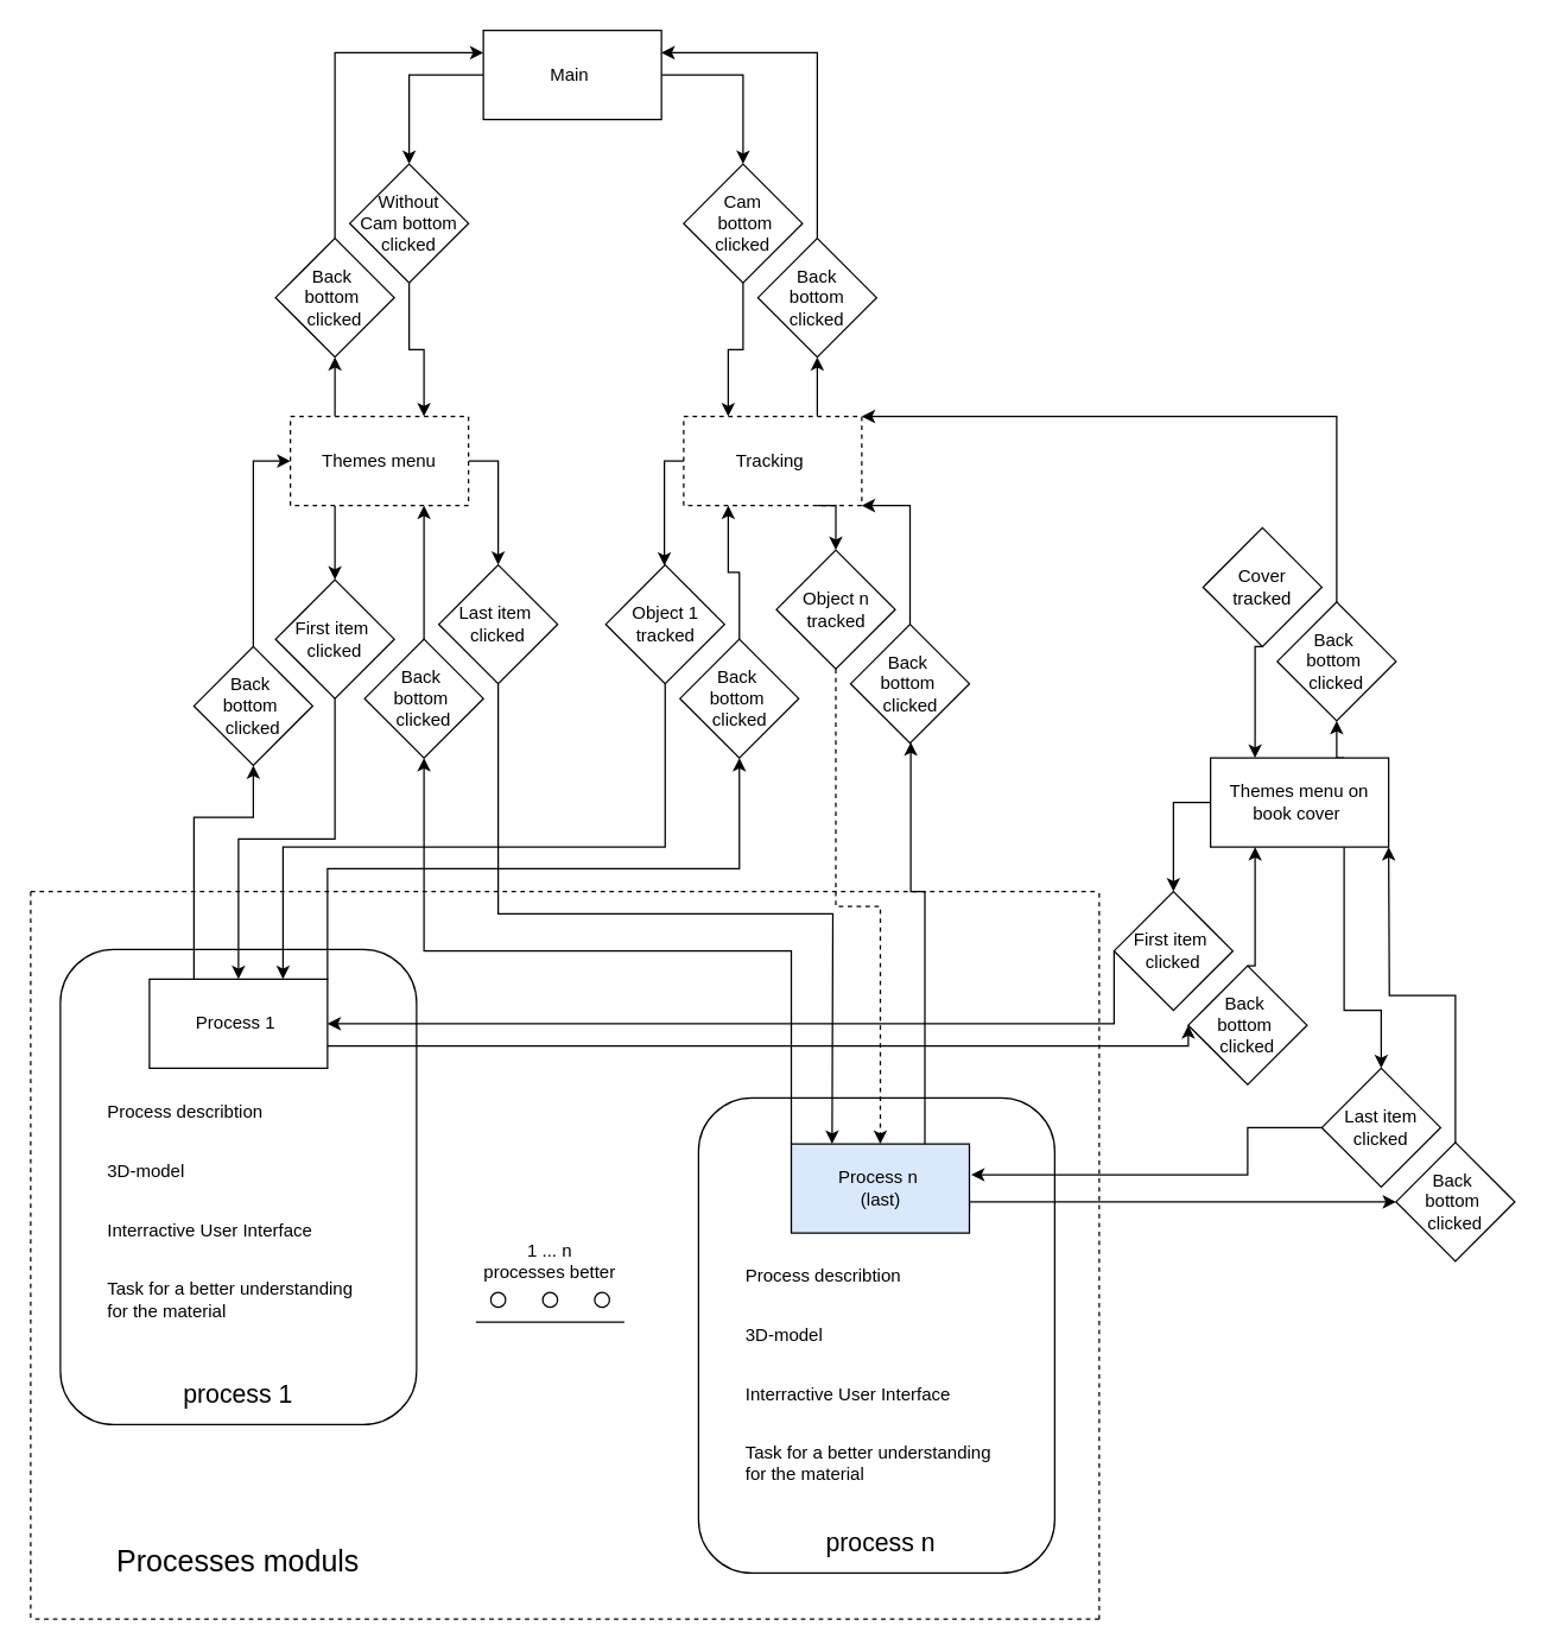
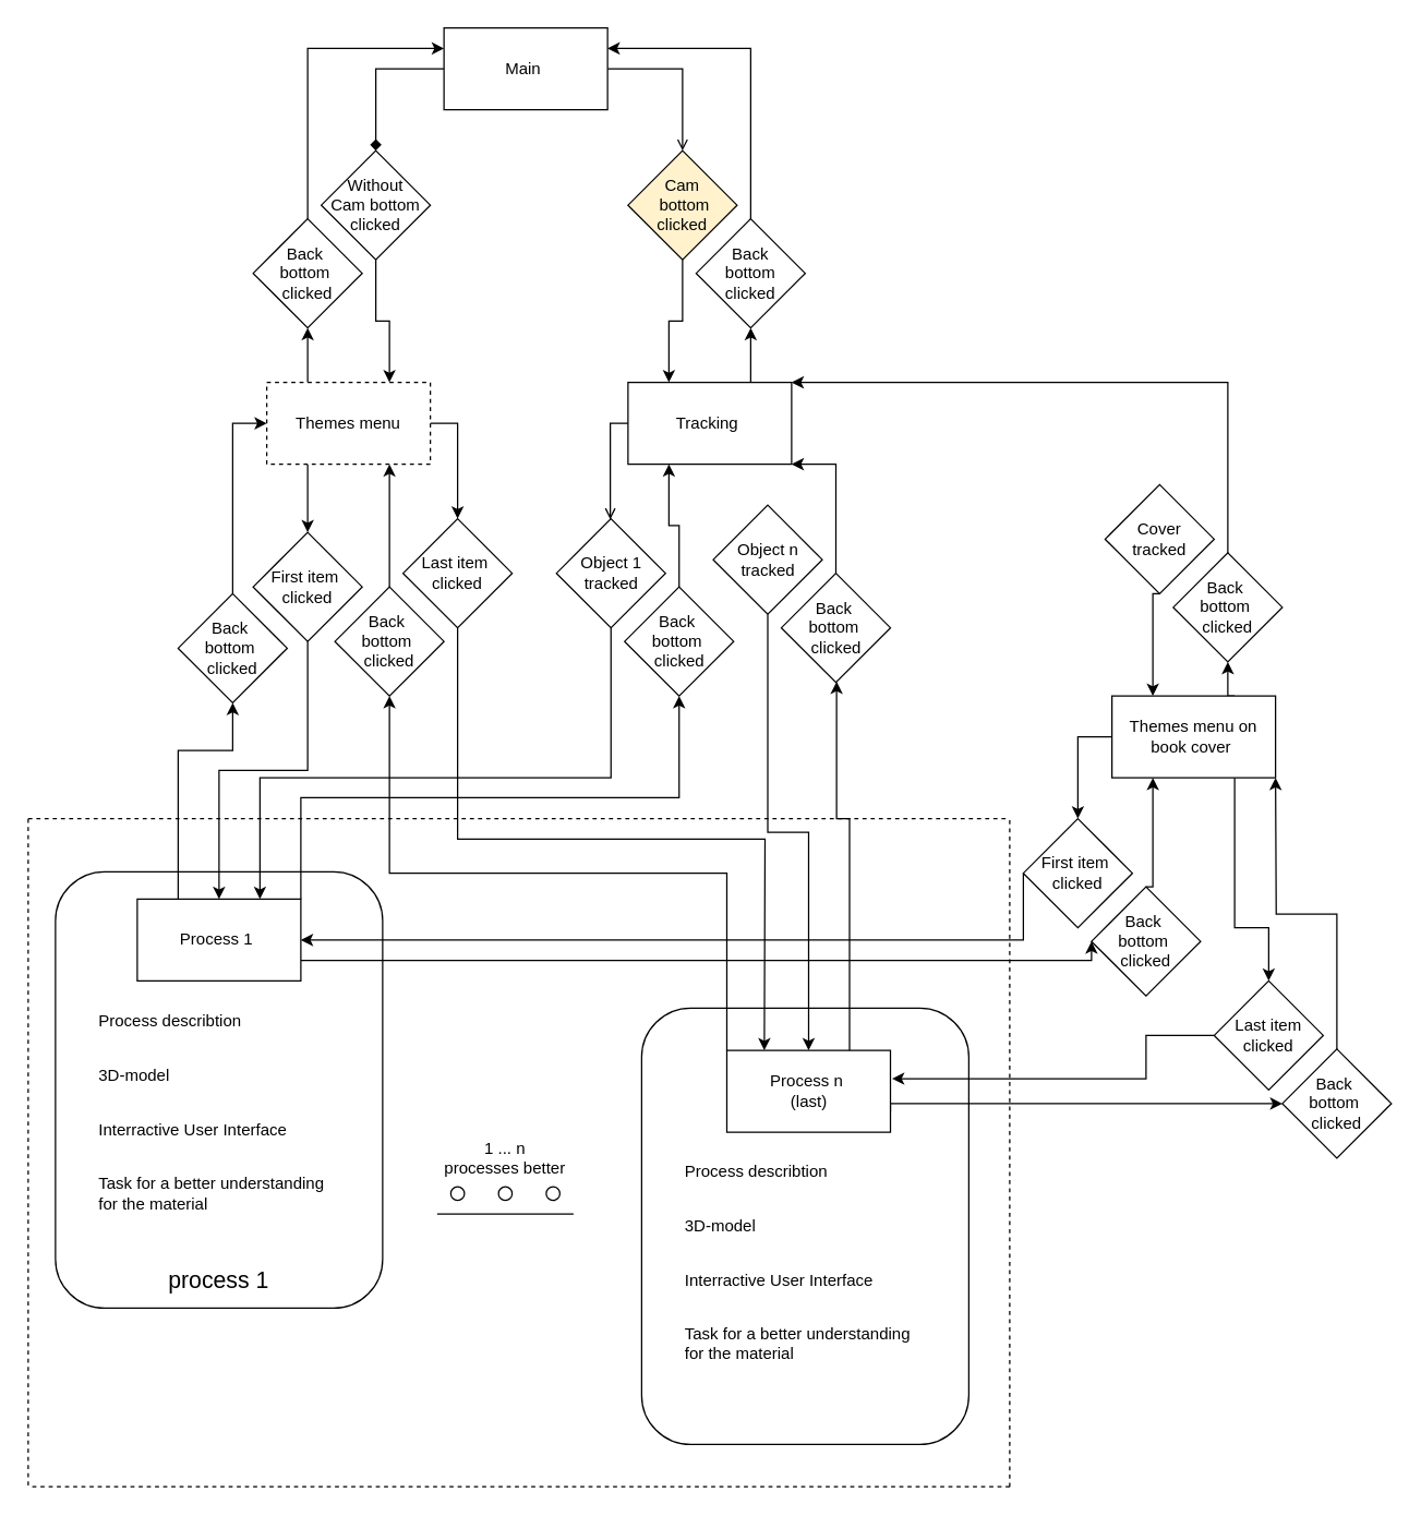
- <mxCell id="2" style="edgeStyle=orthogonalEdgeStyle;rounded=0;orthogonalLoop=1;jettySize=auto;html=1;" parent="1" source="78" target="61" edge="1"><mxGeometry relative="1" as="geometry"><mxPoint x="290" y="210.429" as="targetPoint" /></mxGeometry></mxCell>
+ <mxCell id="2" style="edgeStyle=orthogonalEdgeStyle;rounded=0;orthogonalLoop=1;jettySize=auto;html=1;endArrow=diamond;" parent="1" source="78" target="61" edge="1"><mxGeometry relative="1" as="geometry"><mxPoint x="290" y="210.429" as="targetPoint" /></mxGeometry></mxCell>
- <mxCell id="3" style="edgeStyle=orthogonalEdgeStyle;rounded=0;orthogonalLoop=1;jettySize=auto;html=1;exitX=1;exitY=0.5;exitDx=0;exitDy=0;entryX=0.5;entryY=0;entryDx=0;entryDy=0;" parent="1" source="78" target="45" edge="1"><mxGeometry relative="1" as="geometry"><mxPoint x="490" y="210.429" as="targetPoint" /></mxGeometry></mxCell>
+ <mxCell id="3" style="edgeStyle=orthogonalEdgeStyle;rounded=0;orthogonalLoop=1;jettySize=auto;html=1;exitX=1;exitY=0.5;exitDx=0;exitDy=0;entryX=0.5;entryY=0;entryDx=0;entryDy=0;endArrow=open;" parent="1" source="78" target="45" edge="1"><mxGeometry relative="1" as="geometry"><mxPoint x="490" y="210.429" as="targetPoint" /></mxGeometry></mxCell>
- <mxCell id="45" value="Cam&lt;br&gt;&amp;nbsp;bottom clicked" style="rhombus;whiteSpace=wrap;html=1;" parent="1" vertex="1"><mxGeometry x="460" y="110" width="80" height="80" as="geometry" /></mxCell>
+ <mxCell id="45" value="Cam&lt;br&gt;&amp;nbsp;bottom clicked" style="rhombus;whiteSpace=wrap;html=1;fillColor=#fff2cc;" parent="1" vertex="1"><mxGeometry x="460" y="110" width="80" height="80" as="geometry" /></mxCell>
- <mxCell id="23" value="Tracking&amp;nbsp;" style="rounded=0;whiteSpace=wrap;html=1;dashed=1;" parent="1" vertex="1"><mxGeometry x="460" y="280" width="120" height="60" as="geometry" /></mxCell>
+ <mxCell id="23" value="Tracking&amp;nbsp;" style="rounded=0;whiteSpace=wrap;html=1;" parent="1" vertex="1"><mxGeometry x="460" y="280" width="120" height="60" as="geometry" /></mxCell>
- <mxCell id="40" style="edgeStyle=orthogonalEdgeStyle;rounded=0;orthogonalLoop=1;jettySize=auto;html=1;exitX=0.75;exitY=1;exitDx=0;exitDy=0;entryX=0.5;entryY=0;entryDx=0;entryDy=0;" parent="1" source="23" target="41" edge="1"><mxGeometry relative="1" as="geometry" /></mxCell>
- <mxCell id="36" style="edgeStyle=orthogonalEdgeStyle;rounded=0;orthogonalLoop=1;jettySize=auto;html=1;exitX=0;exitY=0.5;exitDx=0;exitDy=0;" parent="1" source="23" target="37" edge="1"><mxGeometry relative="1" as="geometry"><Array as="points"><mxPoint x="447" y="310" /></Array></mxGeometry></mxCell>
+ <mxCell id="36" style="edgeStyle=orthogonalEdgeStyle;rounded=0;orthogonalLoop=1;jettySize=auto;html=1;exitX=0;exitY=0.5;exitDx=0;exitDy=0;endArrow=open;" parent="1" source="23" target="37" edge="1"><mxGeometry relative="1" as="geometry"><Array as="points"><mxPoint x="447" y="310" /></Array></mxGeometry></mxCell>
- <mxCell id="11" style="edgeStyle=orthogonalEdgeStyle;rounded=0;orthogonalLoop=1;jettySize=auto;html=1;exitX=0.5;exitY=1;exitDx=0;exitDy=0;entryX=0.5;entryY=0;entryDx=0;entryDy=0;dashed=1;" parent="1" source="41" target="13" edge="1"><mxGeometry relative="1" as="geometry" /></mxCell>
+ <mxCell id="11" style="edgeStyle=orthogonalEdgeStyle;rounded=0;orthogonalLoop=1;jettySize=auto;html=1;exitX=0.5;exitY=1;exitDx=0;exitDy=0;entryX=0.5;entryY=0;entryDx=0;entryDy=0;" parent="1" source="41" target="13" edge="1"><mxGeometry relative="1" as="geometry" /></mxCell>
- <mxCell id="13" value="Process n&amp;nbsp;&lt;br&gt;(last)" style="rounded=0;whiteSpace=wrap;html=1;fillColor=#dae8fc;" parent="1" vertex="1"><mxGeometry x="532.5" y="770" width="120" height="60" as="geometry" /></mxCell>
+ <mxCell id="13" value="Process n&amp;nbsp;&lt;br&gt;(last)" style="rounded=0;whiteSpace=wrap;html=1;" parent="1" vertex="1"><mxGeometry x="532.5" y="770" width="120" height="60" as="geometry" /></mxCell>
- <mxCell id="54" value="&lt;font style=&quot;font-size: 17px&quot;&gt;process n&lt;/font&gt;" style="text;html=1;strokeColor=none;fillColor=none;align=center;verticalAlign=middle;whiteSpace=wrap;rounded=0;" parent="1" vertex="1"><mxGeometry x="522.5" y="1030" width="140" height="20" as="geometry" /></mxCell>
- <mxCell id="52" value="&lt;font style=&quot;font-size: 20px&quot;&gt;Processes moduls&lt;/font&gt;" style="text;html=1;strokeColor=none;fillColor=none;align=center;verticalAlign=middle;whiteSpace=wrap;rounded=0;" parent="1" vertex="1"><mxGeometry x="50" y="1030" width="220" height="40" as="geometry" /></mxCell>
